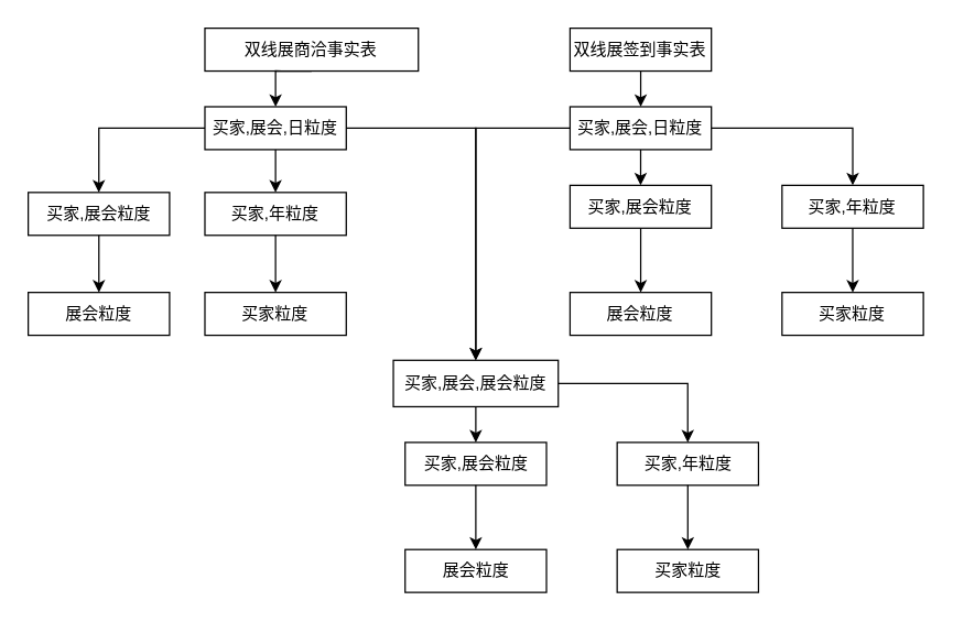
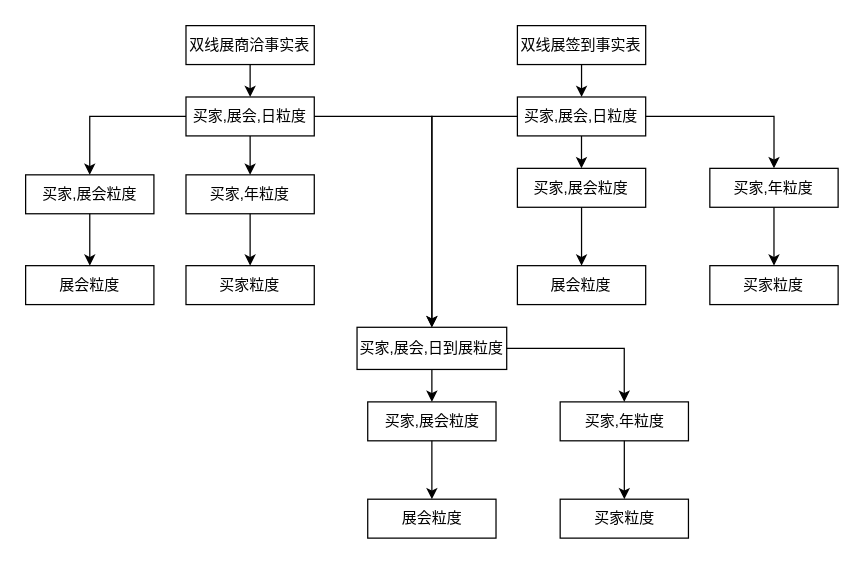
- <mxCell id="2" value="双线展商洽事实表" style="rounded=0;whiteSpace=wrap;html=1;container=0;" vertex="1" parent="1"><mxGeometry x="148.289" y="20" width="155" height="31.139" as="geometry" /></mxCell>
+ <mxCell id="2" value="双线展商洽事实表" style="rounded=0;whiteSpace=wrap;html=1;container=0;" vertex="1" parent="1"><mxGeometry x="148.289" y="20" width="102.632" height="31.139" as="geometry" /></mxCell>
- <mxCell id="24" value="买家,展会,展会粒度" style="whiteSpace=wrap;html=1;rounded=0;container=0;" vertex="1" parent="1"><mxGeometry x="285.132" y="261.329" width="119.737" height="33.734" as="geometry" /></mxCell>
+ <mxCell id="24" value="买家,展会,日到展粒度" style="whiteSpace=wrap;html=1;rounded=0;container=0;" vertex="1" parent="1"><mxGeometry x="285.132" y="261.329" width="119.737" height="33.734" as="geometry" /></mxCell>
